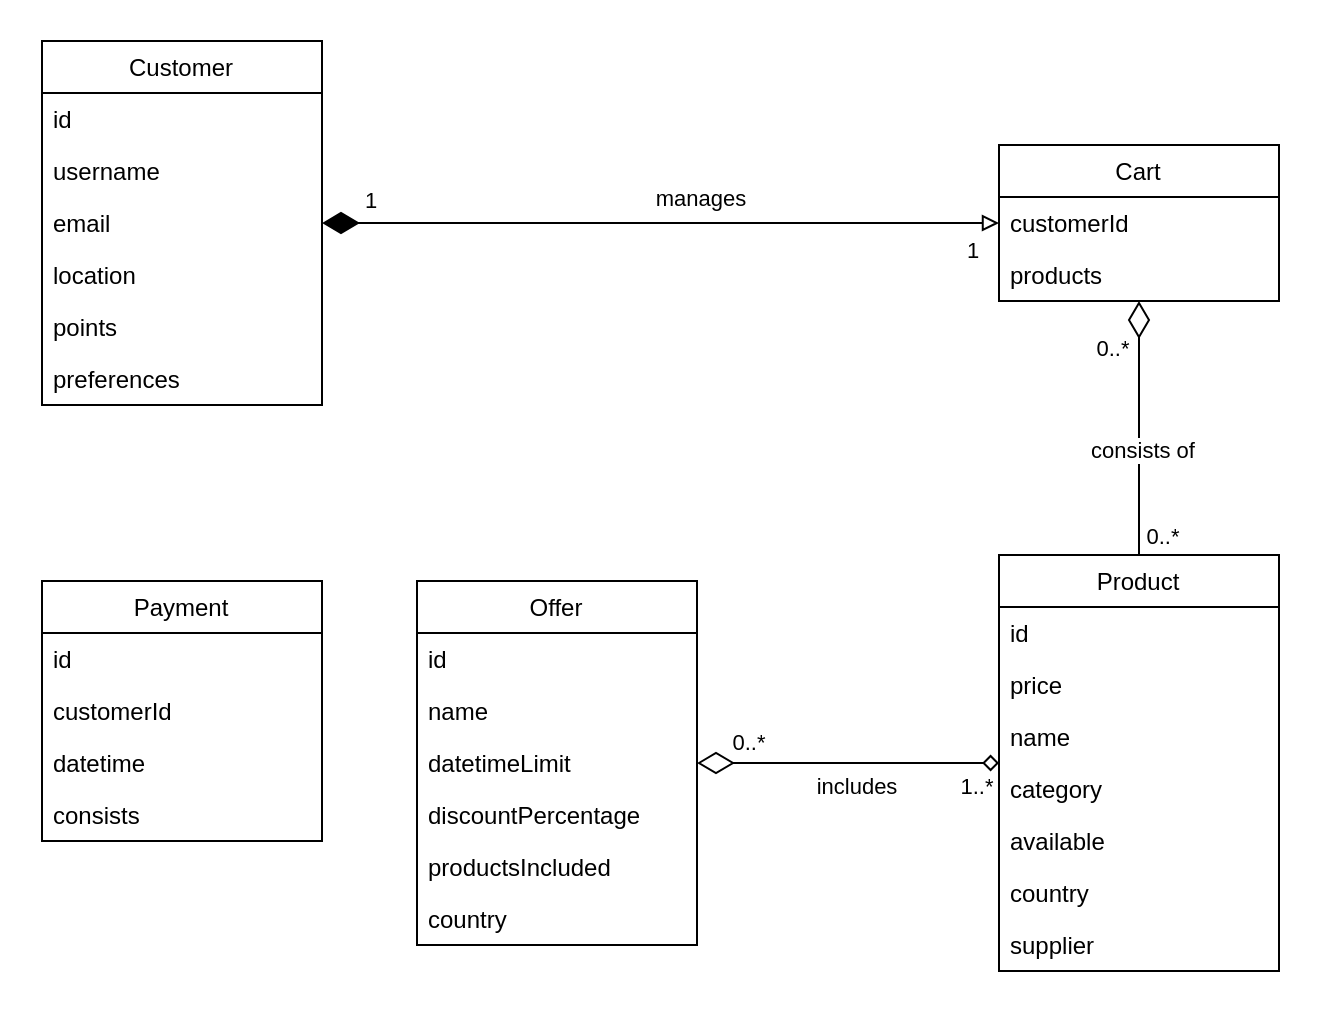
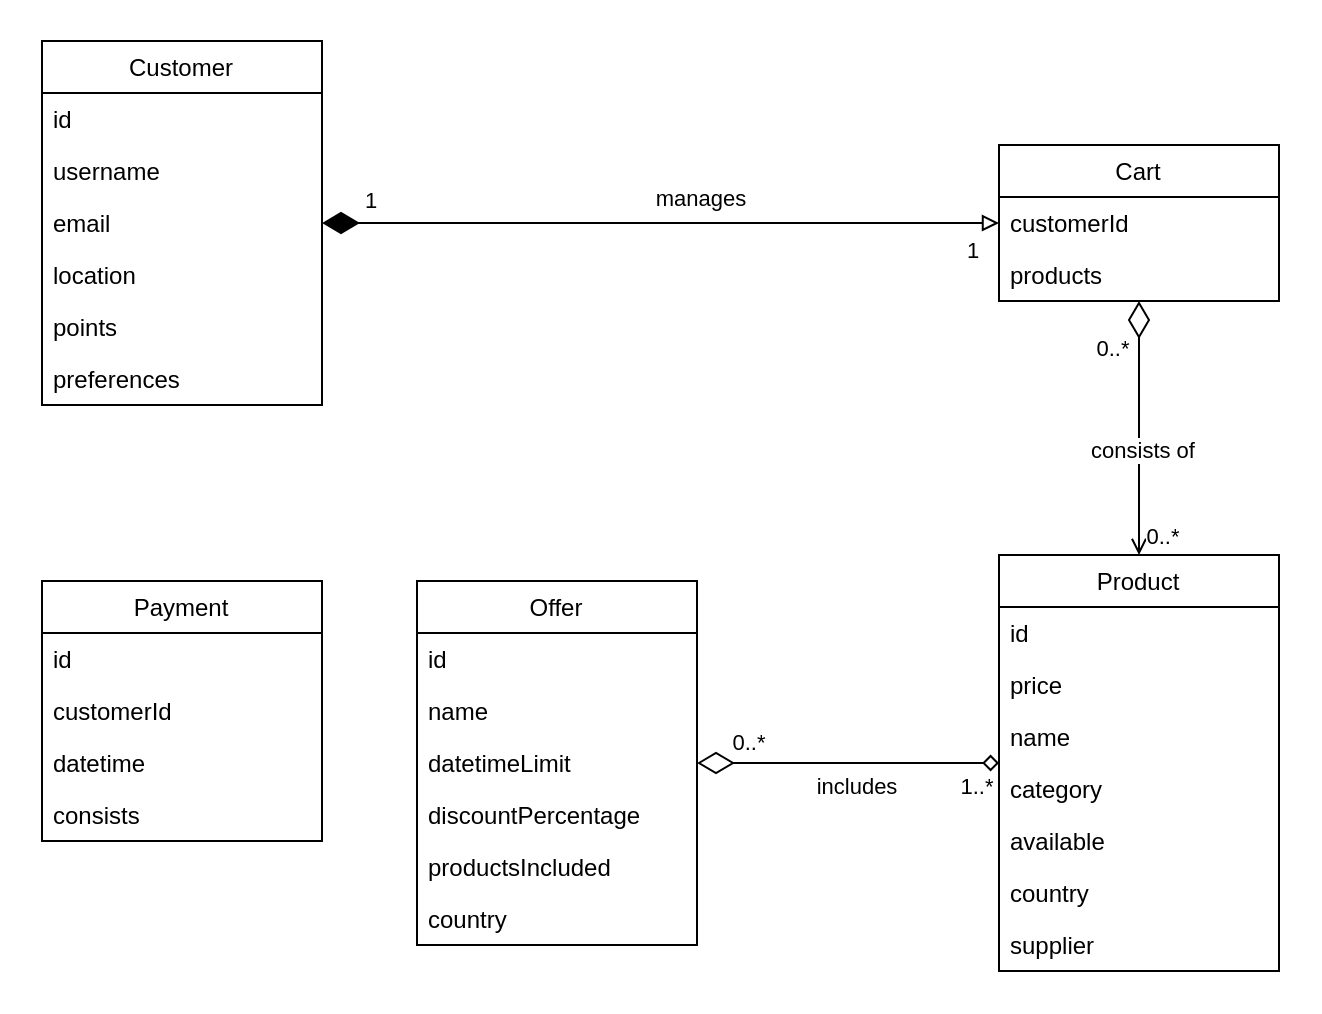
- <mxCell id="36" style="edgeStyle=none;rounded=0;orthogonalLoop=1;jettySize=auto;html=1;startArrow=diamondThin;startFill=0;endSize=6;startSize=16;endArrow=none;endFill=0;" edge="1" parent="1" source="24" target="2"><mxGeometry relative="1" as="geometry"><mxPoint x="787" y="123" as="sourcePoint" /><mxPoint x="649" y="123" as="targetPoint" /></mxGeometry></mxCell>
+ <mxCell id="36" style="edgeStyle=none;rounded=0;orthogonalLoop=1;jettySize=auto;html=1;startArrow=diamondThin;startFill=0;endSize=6;startSize=16;endArrow=open;endFill=0;" edge="1" parent="1" source="24" target="2"><mxGeometry relative="1" as="geometry"><mxPoint x="787" y="123" as="sourcePoint" /><mxPoint x="649" y="123" as="targetPoint" /></mxGeometry></mxCell>
